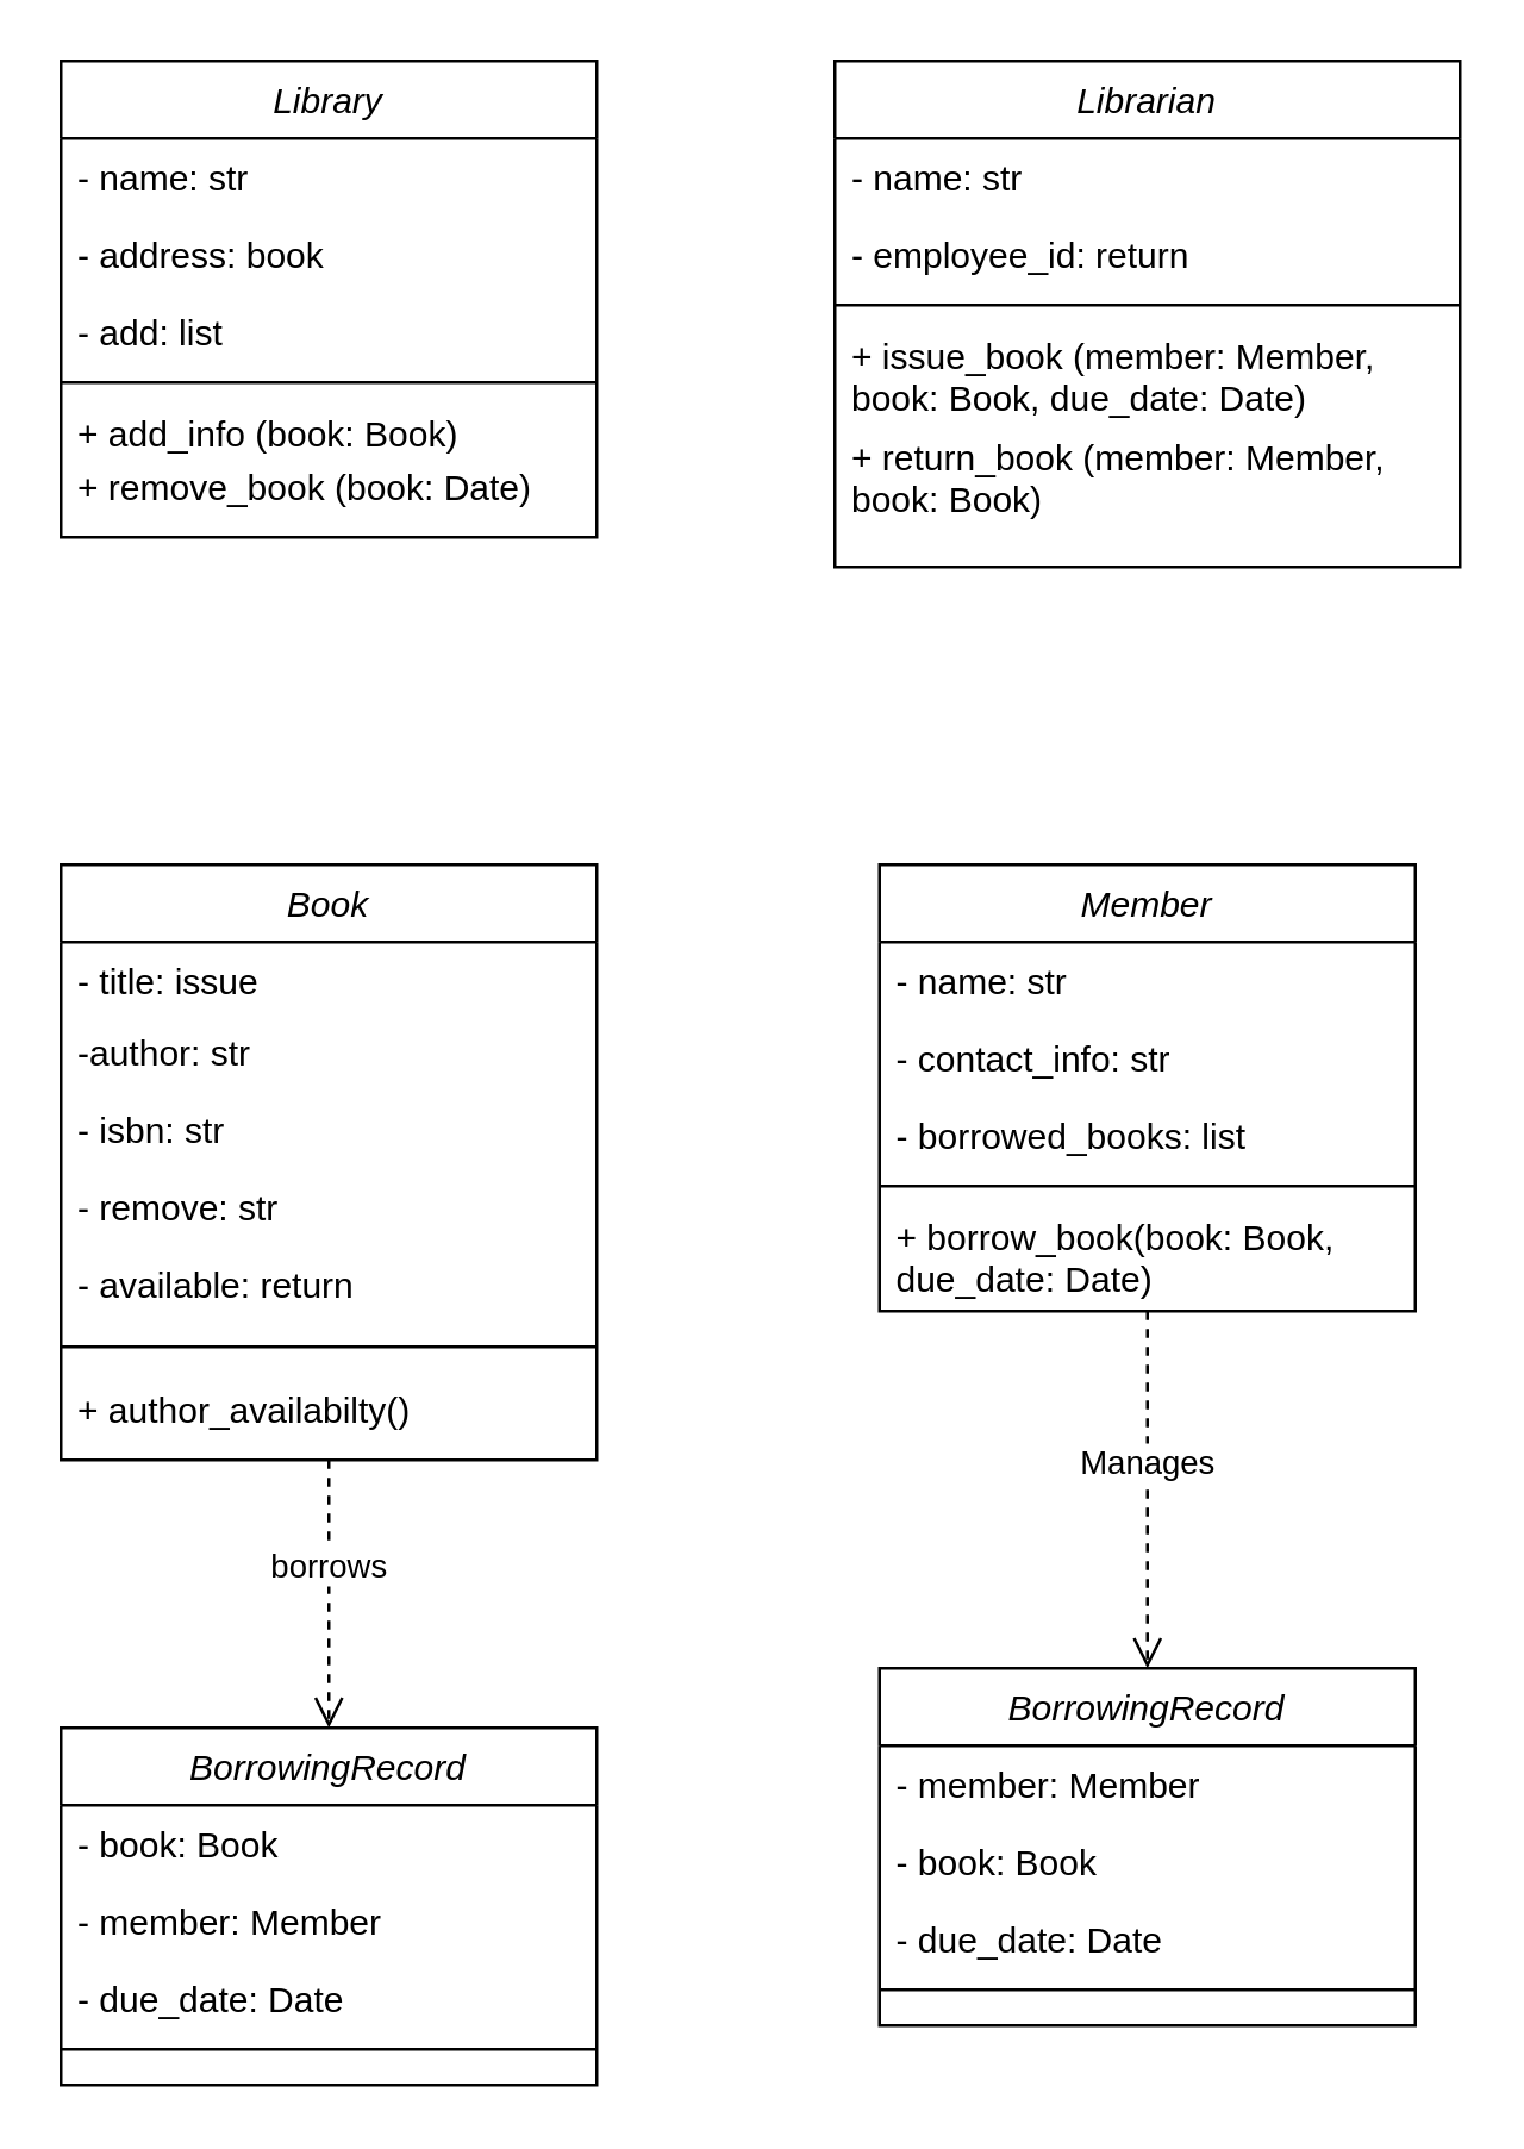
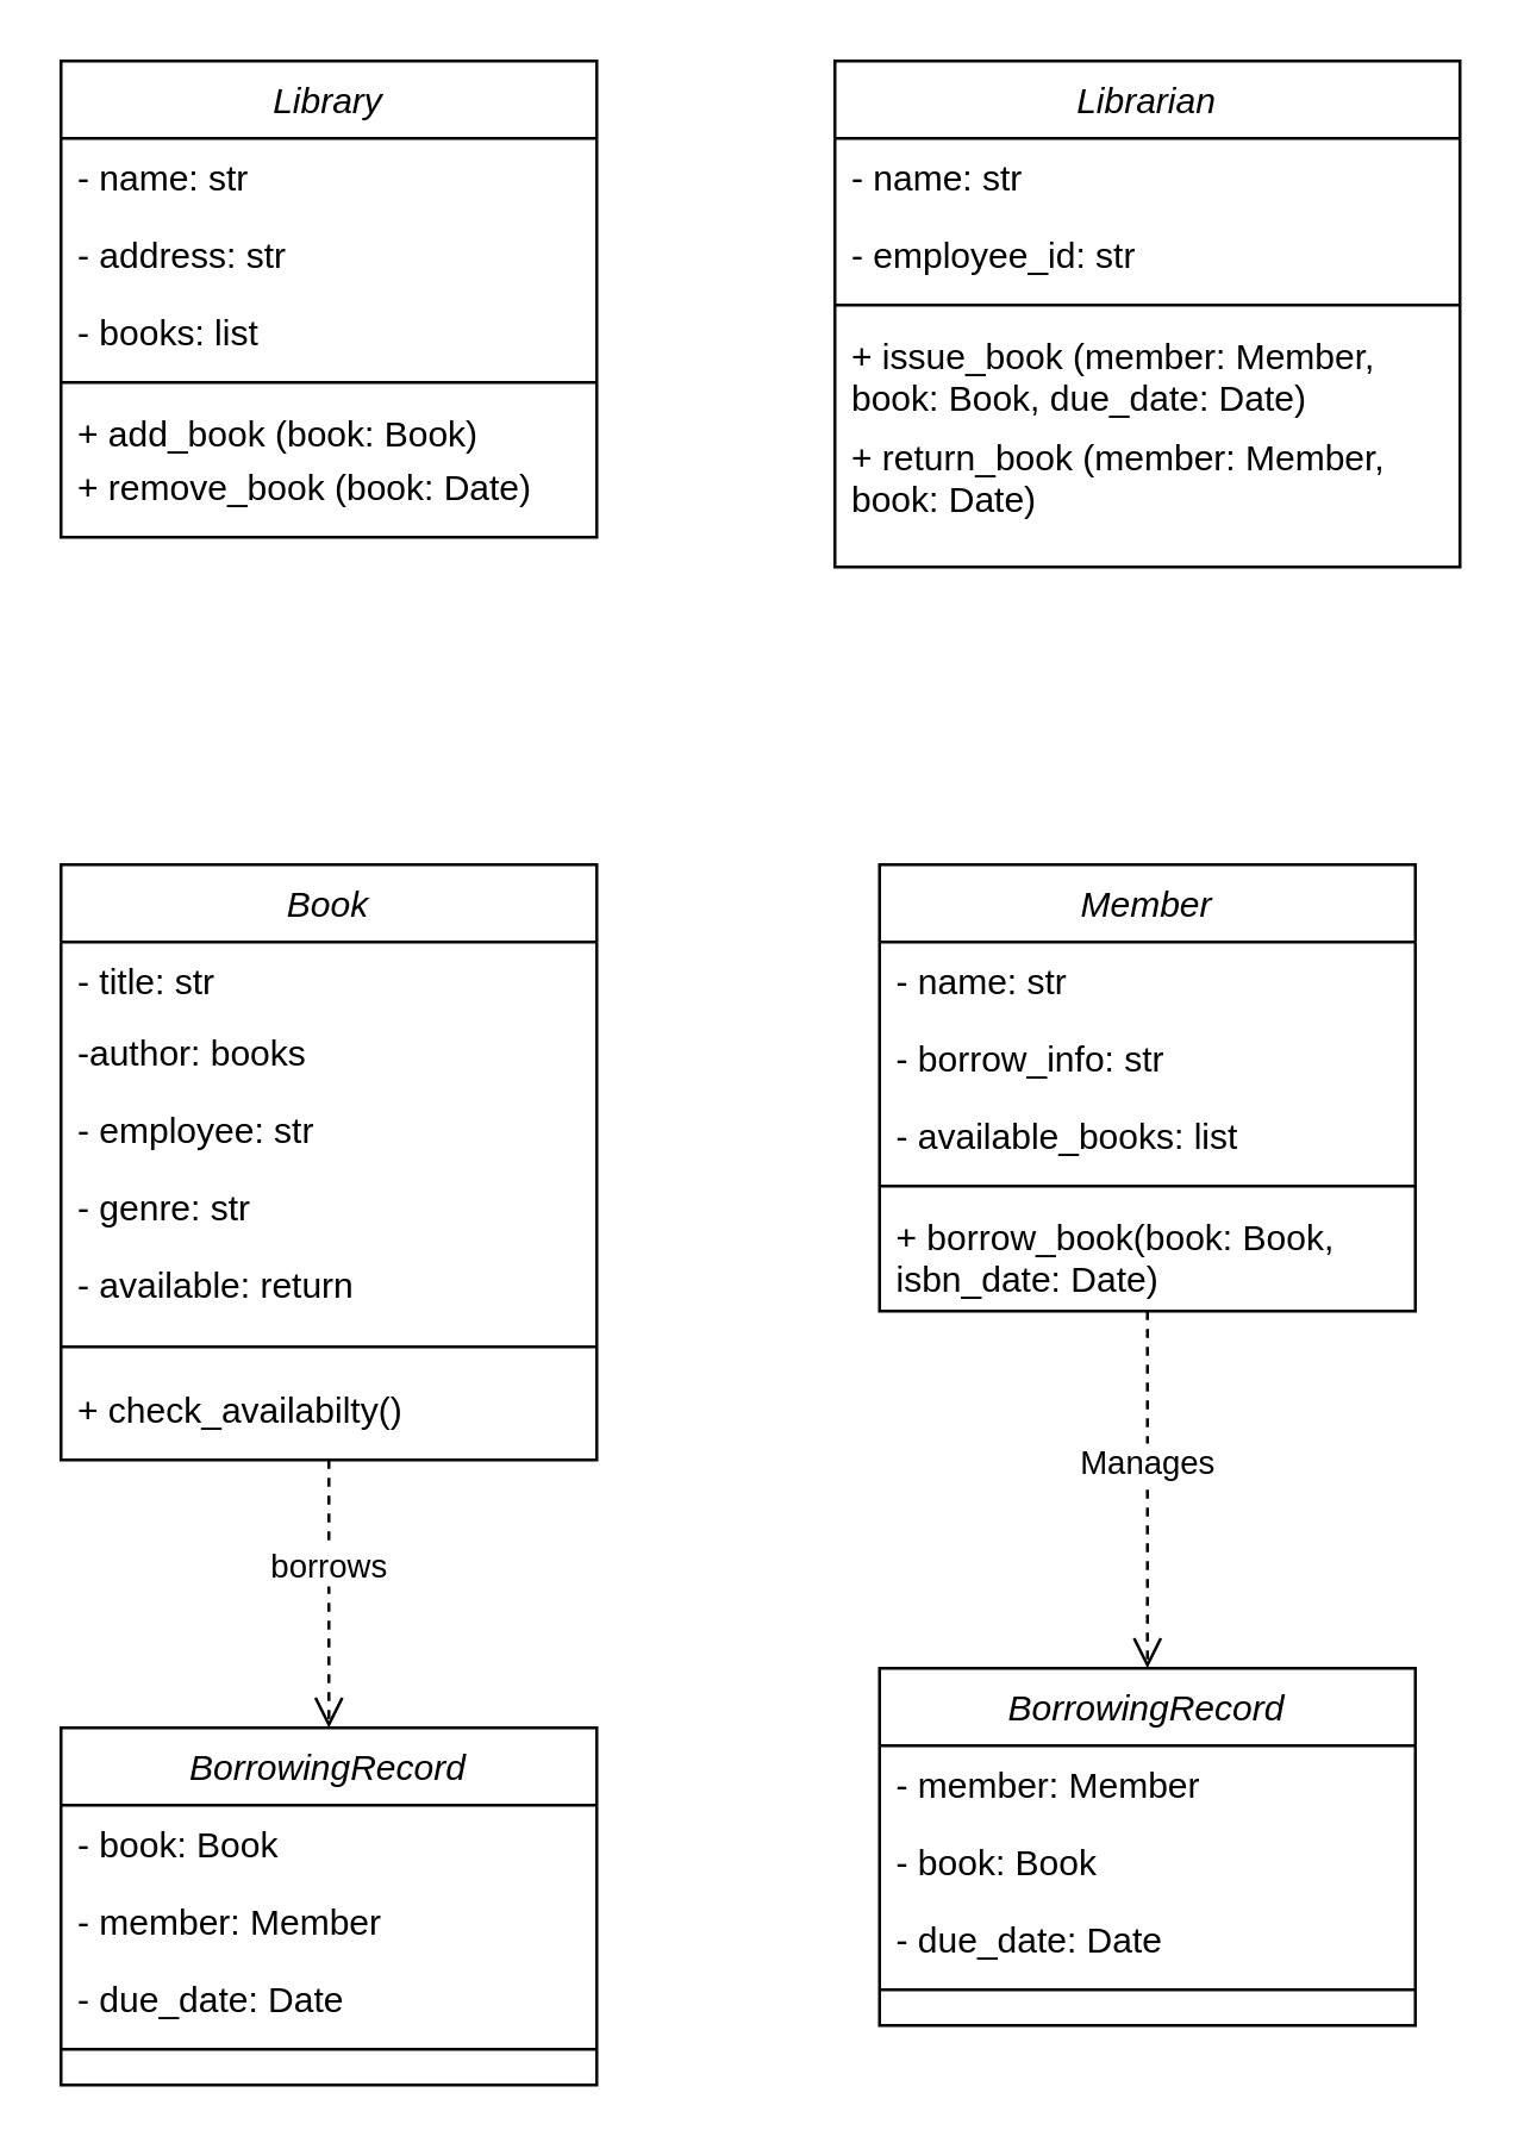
- <mxCell id="4" value="- address: book" style="text;align=left;verticalAlign=top;spacingLeft=4;spacingRight=4;overflow=hidden;rotatable=0;points=[[0,0.5],[1,0.5]];portConstraint=eastwest;rounded=0;shadow=0;html=0;" parent="2" vertex="1"><mxGeometry y="52" width="180" height="26" as="geometry" /></mxCell>
+ <mxCell id="4" value="- address: str" style="text;align=left;verticalAlign=top;spacingLeft=4;spacingRight=4;overflow=hidden;rotatable=0;points=[[0,0.5],[1,0.5]];portConstraint=eastwest;rounded=0;shadow=0;html=0;" parent="2" vertex="1"><mxGeometry y="52" width="180" height="26" as="geometry" /></mxCell>
- <mxCell id="11" value="- employee_id: return" style="text;align=left;verticalAlign=top;spacingLeft=4;spacingRight=4;overflow=hidden;rotatable=0;points=[[0,0.5],[1,0.5]];portConstraint=eastwest;rounded=0;shadow=0;html=0;" vertex="1" parent="9"><mxGeometry y="52" width="210" height="26" as="geometry" /></mxCell>
+ <mxCell id="11" value="- employee_id: str" style="text;align=left;verticalAlign=top;spacingLeft=4;spacingRight=4;overflow=hidden;rotatable=0;points=[[0,0.5],[1,0.5]];portConstraint=eastwest;rounded=0;shadow=0;html=0;" vertex="1" parent="9"><mxGeometry y="52" width="210" height="26" as="geometry" /></mxCell>
- <mxCell id="5" value="- add: list" style="text;align=left;verticalAlign=top;spacingLeft=4;spacingRight=4;overflow=hidden;rotatable=0;points=[[0,0.5],[1,0.5]];portConstraint=eastwest;rounded=0;shadow=0;html=0;" parent="2" vertex="1"><mxGeometry y="78" width="180" height="26" as="geometry" /></mxCell>
+ <mxCell id="5" value="- books: list" style="text;align=left;verticalAlign=top;spacingLeft=4;spacingRight=4;overflow=hidden;rotatable=0;points=[[0,0.5],[1,0.5]];portConstraint=eastwest;rounded=0;shadow=0;html=0;" parent="2" vertex="1"><mxGeometry y="78" width="180" height="26" as="geometry" /></mxCell>
- <mxCell id="7" value="+ add_info (book: Book)" style="text;align=left;verticalAlign=top;spacingLeft=4;spacingRight=4;overflow=hidden;rotatable=0;points=[[0,0.5],[1,0.5]];portConstraint=eastwest;whiteSpace=wrap;" parent="2" vertex="1"><mxGeometry y="112" width="180" height="18" as="geometry" /></mxCell>
+ <mxCell id="7" value="+ add_book (book: Book)" style="text;align=left;verticalAlign=top;spacingLeft=4;spacingRight=4;overflow=hidden;rotatable=0;points=[[0,0.5],[1,0.5]];portConstraint=eastwest;whiteSpace=wrap;" parent="2" vertex="1"><mxGeometry y="112" width="180" height="18" as="geometry" /></mxCell>
- <mxCell id="14" value="+ return_book (member: Member, book: Book)" style="text;align=left;verticalAlign=top;spacingLeft=4;spacingRight=4;overflow=hidden;rotatable=0;points=[[0,0.5],[1,0.5]];portConstraint=eastwest;whiteSpace=wrap;" vertex="1" parent="9"><mxGeometry y="120" width="210" height="34" as="geometry" /></mxCell>
+ <mxCell id="14" value="+ return_book (member: Member, book: Date)" style="text;align=left;verticalAlign=top;spacingLeft=4;spacingRight=4;overflow=hidden;rotatable=0;points=[[0,0.5],[1,0.5]];portConstraint=eastwest;whiteSpace=wrap;" vertex="1" parent="9"><mxGeometry y="120" width="210" height="34" as="geometry" /></mxCell>
- <mxCell id="16" value="- title: issue" style="text;align=left;verticalAlign=top;spacingLeft=4;spacingRight=4;overflow=hidden;rotatable=0;points=[[0,0.5],[1,0.5]];portConstraint=eastwest;" vertex="1" parent="15"><mxGeometry y="26" width="180" height="24" as="geometry" /></mxCell>
+ <mxCell id="16" value="- title: str" style="text;align=left;verticalAlign=top;spacingLeft=4;spacingRight=4;overflow=hidden;rotatable=0;points=[[0,0.5],[1,0.5]];portConstraint=eastwest;" vertex="1" parent="15"><mxGeometry y="26" width="180" height="24" as="geometry" /></mxCell>
- <mxCell id="17" value="-author: str" style="text;align=left;verticalAlign=top;spacingLeft=4;spacingRight=4;overflow=hidden;rotatable=0;points=[[0,0.5],[1,0.5]];portConstraint=eastwest;rounded=0;shadow=0;html=0;" vertex="1" parent="15"><mxGeometry y="50" width="180" height="26" as="geometry" /></mxCell>
+ <mxCell id="17" value="-author: books" style="text;align=left;verticalAlign=top;spacingLeft=4;spacingRight=4;overflow=hidden;rotatable=0;points=[[0,0.5],[1,0.5]];portConstraint=eastwest;rounded=0;shadow=0;html=0;" vertex="1" parent="15"><mxGeometry y="50" width="180" height="26" as="geometry" /></mxCell>
- <mxCell id="25" value="- contact_info: str" style="text;align=left;verticalAlign=top;spacingLeft=4;spacingRight=4;overflow=hidden;rotatable=0;points=[[0,0.5],[1,0.5]];portConstraint=eastwest;rounded=0;shadow=0;html=0;" vertex="1" parent="23"><mxGeometry y="52" width="180" height="26" as="geometry" /></mxCell>
+ <mxCell id="25" value="- borrow_info: str" style="text;align=left;verticalAlign=top;spacingLeft=4;spacingRight=4;overflow=hidden;rotatable=0;points=[[0,0.5],[1,0.5]];portConstraint=eastwest;rounded=0;shadow=0;html=0;" vertex="1" parent="23"><mxGeometry y="52" width="180" height="26" as="geometry" /></mxCell>
- <mxCell id="18" value="- isbn: str" style="text;align=left;verticalAlign=top;spacingLeft=4;spacingRight=4;overflow=hidden;rotatable=0;points=[[0,0.5],[1,0.5]];portConstraint=eastwest;rounded=0;shadow=0;html=0;" vertex="1" parent="15"><mxGeometry y="76" width="180" height="26" as="geometry" /></mxCell>
+ <mxCell id="18" value="- employee: str" style="text;align=left;verticalAlign=top;spacingLeft=4;spacingRight=4;overflow=hidden;rotatable=0;points=[[0,0.5],[1,0.5]];portConstraint=eastwest;rounded=0;shadow=0;html=0;" vertex="1" parent="15"><mxGeometry y="76" width="180" height="26" as="geometry" /></mxCell>
- <mxCell id="26" value="- borrowed_books: list" style="text;align=left;verticalAlign=top;spacingLeft=4;spacingRight=4;overflow=hidden;rotatable=0;points=[[0,0.5],[1,0.5]];portConstraint=eastwest;rounded=0;shadow=0;html=0;" vertex="1" parent="23"><mxGeometry y="78" width="180" height="26" as="geometry" /></mxCell>
+ <mxCell id="26" value="- available_books: list" style="text;align=left;verticalAlign=top;spacingLeft=4;spacingRight=4;overflow=hidden;rotatable=0;points=[[0,0.5],[1,0.5]];portConstraint=eastwest;rounded=0;shadow=0;html=0;" vertex="1" parent="23"><mxGeometry y="78" width="180" height="26" as="geometry" /></mxCell>
- <mxCell id="19" value="- remove: str" style="text;align=left;verticalAlign=top;spacingLeft=4;spacingRight=4;overflow=hidden;rotatable=0;points=[[0,0.5],[1,0.5]];portConstraint=eastwest;rounded=0;shadow=0;html=0;" vertex="1" parent="15"><mxGeometry y="102" width="180" height="26" as="geometry" /></mxCell>
+ <mxCell id="19" value="- genre: str" style="text;align=left;verticalAlign=top;spacingLeft=4;spacingRight=4;overflow=hidden;rotatable=0;points=[[0,0.5],[1,0.5]];portConstraint=eastwest;rounded=0;shadow=0;html=0;" vertex="1" parent="15"><mxGeometry y="102" width="180" height="26" as="geometry" /></mxCell>
- <mxCell id="28" value="+ borrow_book(book: Book, due_date: Date)" style="text;align=left;verticalAlign=top;spacingLeft=4;spacingRight=4;overflow=hidden;rotatable=0;points=[[0,0.5],[1,0.5]];portConstraint=eastwest;whiteSpace=wrap;" vertex="1" parent="23"><mxGeometry y="112" width="180" height="38" as="geometry" /></mxCell>
+ <mxCell id="28" value="+ borrow_book(book: Book, isbn_date: Date)" style="text;align=left;verticalAlign=top;spacingLeft=4;spacingRight=4;overflow=hidden;rotatable=0;points=[[0,0.5],[1,0.5]];portConstraint=eastwest;whiteSpace=wrap;" vertex="1" parent="23"><mxGeometry y="112" width="180" height="38" as="geometry" /></mxCell>
- <mxCell id="22" value="+ author_availabilty()" style="text;align=left;verticalAlign=top;spacingLeft=4;spacingRight=4;overflow=hidden;rotatable=0;points=[[0,0.5],[1,0.5]];portConstraint=eastwest;whiteSpace=wrap;" vertex="1" parent="15"><mxGeometry y="170" width="180" height="28" as="geometry" /></mxCell>
+ <mxCell id="22" value="+ check_availabilty()" style="text;align=left;verticalAlign=top;spacingLeft=4;spacingRight=4;overflow=hidden;rotatable=0;points=[[0,0.5],[1,0.5]];portConstraint=eastwest;whiteSpace=wrap;" vertex="1" parent="15"><mxGeometry y="170" width="180" height="28" as="geometry" /></mxCell>
